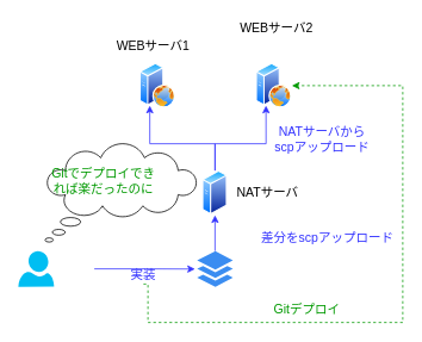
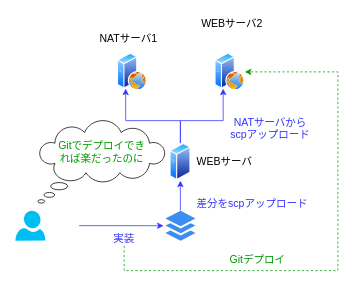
- <mxCell id="7" value="WEBサーバ1" style="text;html=1;strokeColor=none;fillColor=none;align=center;verticalAlign=middle;whiteSpace=wrap;rounded=0;fontSize=14;" vertex="1" parent="1"><mxGeometry x="126" y="40" width="90" height="20" as="geometry" /></mxCell>
+ <mxCell id="7" value="NATサーバ1" style="text;html=1;strokeColor=none;fillColor=none;align=center;verticalAlign=middle;whiteSpace=wrap;rounded=0;fontSize=14;" vertex="1" parent="1"><mxGeometry x="126" y="40" width="90" height="20" as="geometry" /></mxCell>
- <mxCell id="18" value="NATサーバから&lt;br&gt;scpアップロード" style="text;html=1;strokeColor=none;fillColor=none;align=center;verticalAlign=middle;whiteSpace=wrap;rounded=0;fontSize=14;fontColor=#3333FF;" vertex="1" parent="1"><mxGeometry x="300" y="135" width="120" height="40" as="geometry" /></mxCell>
+ <mxCell id="18" value="NATサーバから&lt;br&gt;scpアップロード" style="text;html=1;strokeColor=none;fillColor=none;align=center;verticalAlign=middle;whiteSpace=wrap;rounded=0;fontSize=14;fontColor=#3333FF;" vertex="1" parent="1"><mxGeometry x="300" y="150" width="120" height="40" as="geometry" /></mxCell>
- <mxCell id="20" value="Gitでデプロイできれば楽だったのに" style="text;html=1;strokeColor=none;fillColor=none;align=center;verticalAlign=middle;whiteSpace=wrap;rounded=0;fontSize=14;fontColor=#009900;" vertex="1" parent="1"><mxGeometry x="52.5" y="171" width="125" height="60" as="geometry" /></mxCell>
+ <mxCell id="20" value="Gitでデプロイできれば楽だったのに" style="text;html=1;strokeColor=none;fillColor=none;align=center;verticalAlign=middle;whiteSpace=wrap;rounded=0;fontSize=14;fontColor=#009900;" vertex="1" parent="1"><mxGeometry x="72.5" y="171" width="125" height="60" as="geometry" /></mxCell>
- <mxCell id="9" value="NATサーバ" style="text;html=1;strokeColor=none;fillColor=none;align=center;verticalAlign=middle;whiteSpace=wrap;rounded=0;fontSize=14;" vertex="1" parent="1"><mxGeometry x="254" y="205" width="90" height="20" as="geometry" /></mxCell>
+ <mxCell id="9" value="WEBサーバ" style="text;html=1;strokeColor=none;fillColor=none;align=center;verticalAlign=middle;whiteSpace=wrap;rounded=0;fontSize=14;" vertex="1" parent="1"><mxGeometry x="254" y="205" width="90" height="20" as="geometry" /></mxCell>
- <mxCell id="17" value="差分をscpアップロード" style="text;html=1;strokeColor=none;fillColor=none;align=center;verticalAlign=middle;whiteSpace=wrap;rounded=0;fontSize=14;fontColor=#3333FF;" vertex="1" parent="1"><mxGeometry x="278" y="255" width="176" height="20" as="geometry" /></mxCell>
+ <mxCell id="17" value="差分をscpアップロード" style="text;html=1;strokeColor=none;fillColor=none;align=center;verticalAlign=middle;whiteSpace=wrap;rounded=0;fontSize=14;fontColor=#3333FF;" vertex="1" parent="1"><mxGeometry x="248" y="260" width="176" height="20" as="geometry" /></mxCell>
- <mxCell id="16" value="実装" style="text;html=1;strokeColor=none;fillColor=none;align=center;verticalAlign=middle;whiteSpace=wrap;rounded=0;fontSize=14;fontColor=#3333FF;" vertex="1" parent="1"><mxGeometry x="135" y="297" width="50" height="20" as="geometry" /></mxCell>
+ <mxCell id="16" value="実装" style="text;html=1;strokeColor=none;fillColor=none;align=center;verticalAlign=middle;whiteSpace=wrap;rounded=0;fontSize=14;fontColor=#3333FF;" vertex="1" parent="1"><mxGeometry x="140" y="307" width="50" height="20" as="geometry" /></mxCell>
